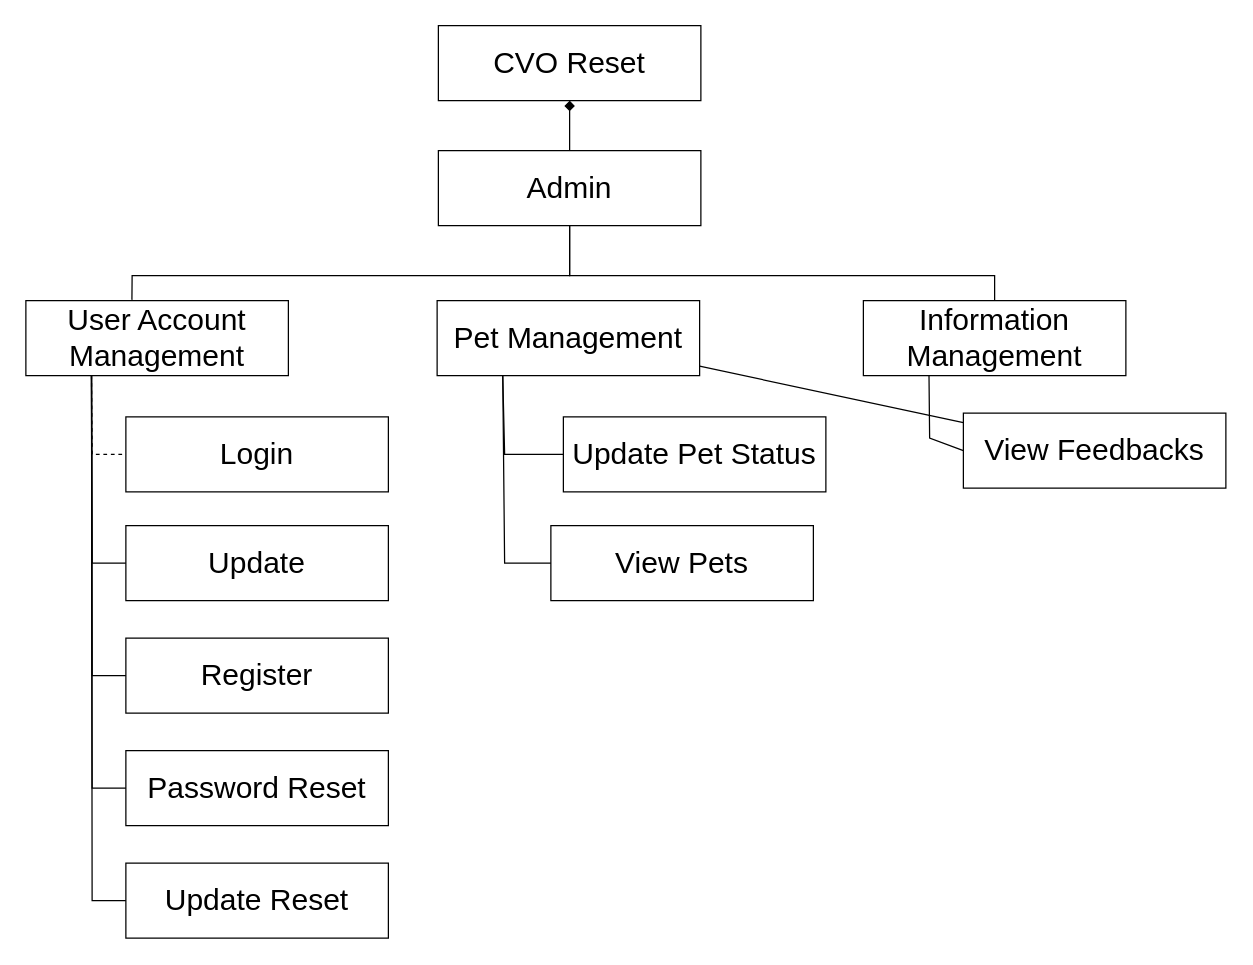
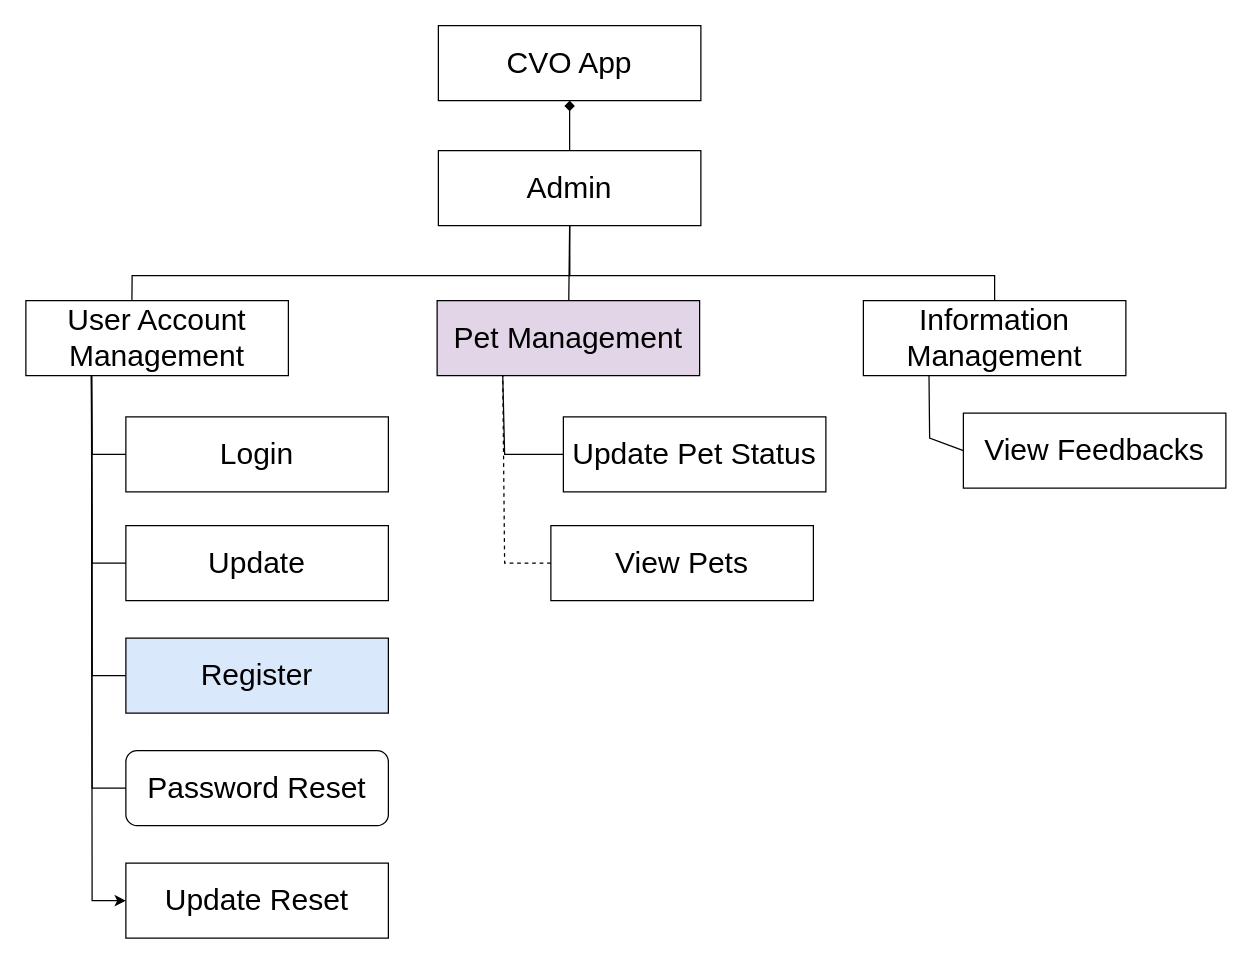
- <mxCell id="2" value="&lt;font style=&quot;font-size: 24px;&quot;&gt;CVO Reset&lt;/font&gt;" style="rounded=0;whiteSpace=wrap;html=1;" vertex="1" parent="1"><mxGeometry x="350" y="20" width="210" height="60" as="geometry" /></mxCell>
+ <mxCell id="2" value="&lt;font style=&quot;font-size: 24px;&quot;&gt;CVO App&lt;/font&gt;" style="rounded=0;whiteSpace=wrap;html=1;" vertex="1" parent="1"><mxGeometry x="350" y="20" width="210" height="60" as="geometry" /></mxCell>
- <mxCell id="17" value="&lt;span style=&quot;font-size: 24px;&quot;&gt;Pet Management&lt;/span&gt;" style="rounded=0;whiteSpace=wrap;html=1;" vertex="1" parent="1"><mxGeometry x="349" y="240" width="210" height="60" as="geometry" /></mxCell>
+ <mxCell id="17" value="&lt;span style=&quot;font-size: 24px;&quot;&gt;Pet Management&lt;/span&gt;" style="rounded=0;whiteSpace=wrap;html=1;fillColor=#e1d5e7;" vertex="1" parent="1"><mxGeometry x="349" y="240" width="210" height="60" as="geometry" /></mxCell>
- <mxCell id="20" value="" style="endArrow=none;html=1;rounded=0;" edge="1" parent="1" source="17" target="25"><mxGeometry width="50" height="50" relative="1" as="geometry"><mxPoint x="570" y="280" as="sourcePoint" /><mxPoint x="620" y="230" as="targetPoint" /></mxGeometry></mxCell>
+ <mxCell id="20" value="" style="endArrow=none;html=1;rounded=0;entryX=0.5;entryY=1;entryDx=0;entryDy=0;" edge="1" parent="1" source="17" target="3"><mxGeometry width="50" height="50" relative="1" as="geometry"><mxPoint x="570" y="280" as="sourcePoint" /><mxPoint x="620" y="230" as="targetPoint" /></mxGeometry></mxCell>
- <mxCell id="12" value="" style="endArrow=none;html=1;rounded=0;exitX=0.25;exitY=1;exitDx=0;exitDy=0;entryX=0;entryY=0.5;entryDx=0;entryDy=0;dashed=1;" edge="1" parent="1" source="6" target="7"><mxGeometry width="50" height="50" relative="1" as="geometry"><mxPoint x="190" y="550" as="sourcePoint" /><mxPoint x="240" y="500" as="targetPoint" /><Array as="points"><mxPoint x="73" y="363" /></Array></mxGeometry></mxCell>
+ <mxCell id="12" value="" style="endArrow=none;html=1;rounded=0;exitX=0.25;exitY=1;exitDx=0;exitDy=0;entryX=0;entryY=0.5;entryDx=0;entryDy=0;" edge="1" parent="1" source="6" target="7"><mxGeometry width="50" height="50" relative="1" as="geometry"><mxPoint x="190" y="550" as="sourcePoint" /><mxPoint x="240" y="500" as="targetPoint" /><Array as="points"><mxPoint x="73" y="363" /></Array></mxGeometry></mxCell>
- <mxCell id="24" value="" style="endArrow=none;html=1;rounded=0;entryX=0.25;entryY=1;entryDx=0;entryDy=0;exitX=0;exitY=0.5;exitDx=0;exitDy=0;" edge="1" parent="1" source="22" target="17"><mxGeometry width="50" height="50" relative="1" as="geometry"><mxPoint x="600" y="460" as="sourcePoint" /><mxPoint x="650" y="410" as="targetPoint" /><Array as="points"><mxPoint x="403" y="450" /></Array></mxGeometry></mxCell>
+ <mxCell id="24" value="" style="endArrow=none;html=1;rounded=0;entryX=0.25;entryY=1;entryDx=0;entryDy=0;exitX=0;exitY=0.5;exitDx=0;exitDy=0;dashed=1;" edge="1" parent="1" source="22" target="17"><mxGeometry width="50" height="50" relative="1" as="geometry"><mxPoint x="600" y="460" as="sourcePoint" /><mxPoint x="650" y="410" as="targetPoint" /><Array as="points"><mxPoint x="403" y="450" /></Array></mxGeometry></mxCell>
- <mxCell id="9" value="&lt;span style=&quot;font-size: 24px;&quot;&gt;Register&lt;/span&gt;" style="rounded=0;whiteSpace=wrap;html=1;" vertex="1" parent="1"><mxGeometry x="100" y="510" width="210" height="60" as="geometry" /></mxCell>
+ <mxCell id="9" value="&lt;span style=&quot;font-size: 24px;&quot;&gt;Register&lt;/span&gt;" style="rounded=0;whiteSpace=wrap;html=1;fillColor=#dae8fc;" vertex="1" parent="1"><mxGeometry x="100" y="510" width="210" height="60" as="geometry" /></mxCell>
- <mxCell id="10" value="&lt;span style=&quot;font-size: 24px;&quot;&gt;Password Reset&lt;/span&gt;" style="rounded=0;whiteSpace=wrap;html=1;" vertex="1" parent="1"><mxGeometry x="100" y="600" width="210" height="60" as="geometry" /></mxCell>
+ <mxCell id="10" value="&lt;span style=&quot;font-size: 24px;&quot;&gt;Password Reset&lt;/span&gt;" style="whiteSpace=wrap;html=1;rounded=1;" vertex="1" parent="1"><mxGeometry x="100" y="600" width="210" height="60" as="geometry" /></mxCell>
- <mxCell id="16" value="" style="endArrow=none;html=1;rounded=0;exitX=0.25;exitY=1;exitDx=0;exitDy=0;entryX=0;entryY=0.5;entryDx=0;entryDy=0;" edge="1" parent="1" source="6" target="11"><mxGeometry width="50" height="50" relative="1" as="geometry"><mxPoint x="140" y="480" as="sourcePoint" /><mxPoint x="190" y="430" as="targetPoint" /><Array as="points"><mxPoint x="73" y="720" /></Array></mxGeometry></mxCell>
+ <mxCell id="16" value="" style="endArrow=classic;html=1;rounded=0;exitX=0.25;exitY=1;exitDx=0;exitDy=0;entryX=0;entryY=0.5;entryDx=0;entryDy=0;" edge="1" parent="1" source="6" target="11"><mxGeometry width="50" height="50" relative="1" as="geometry"><mxPoint x="140" y="480" as="sourcePoint" /><mxPoint x="190" y="430" as="targetPoint" /><Array as="points"><mxPoint x="73" y="720" /></Array></mxGeometry></mxCell>
